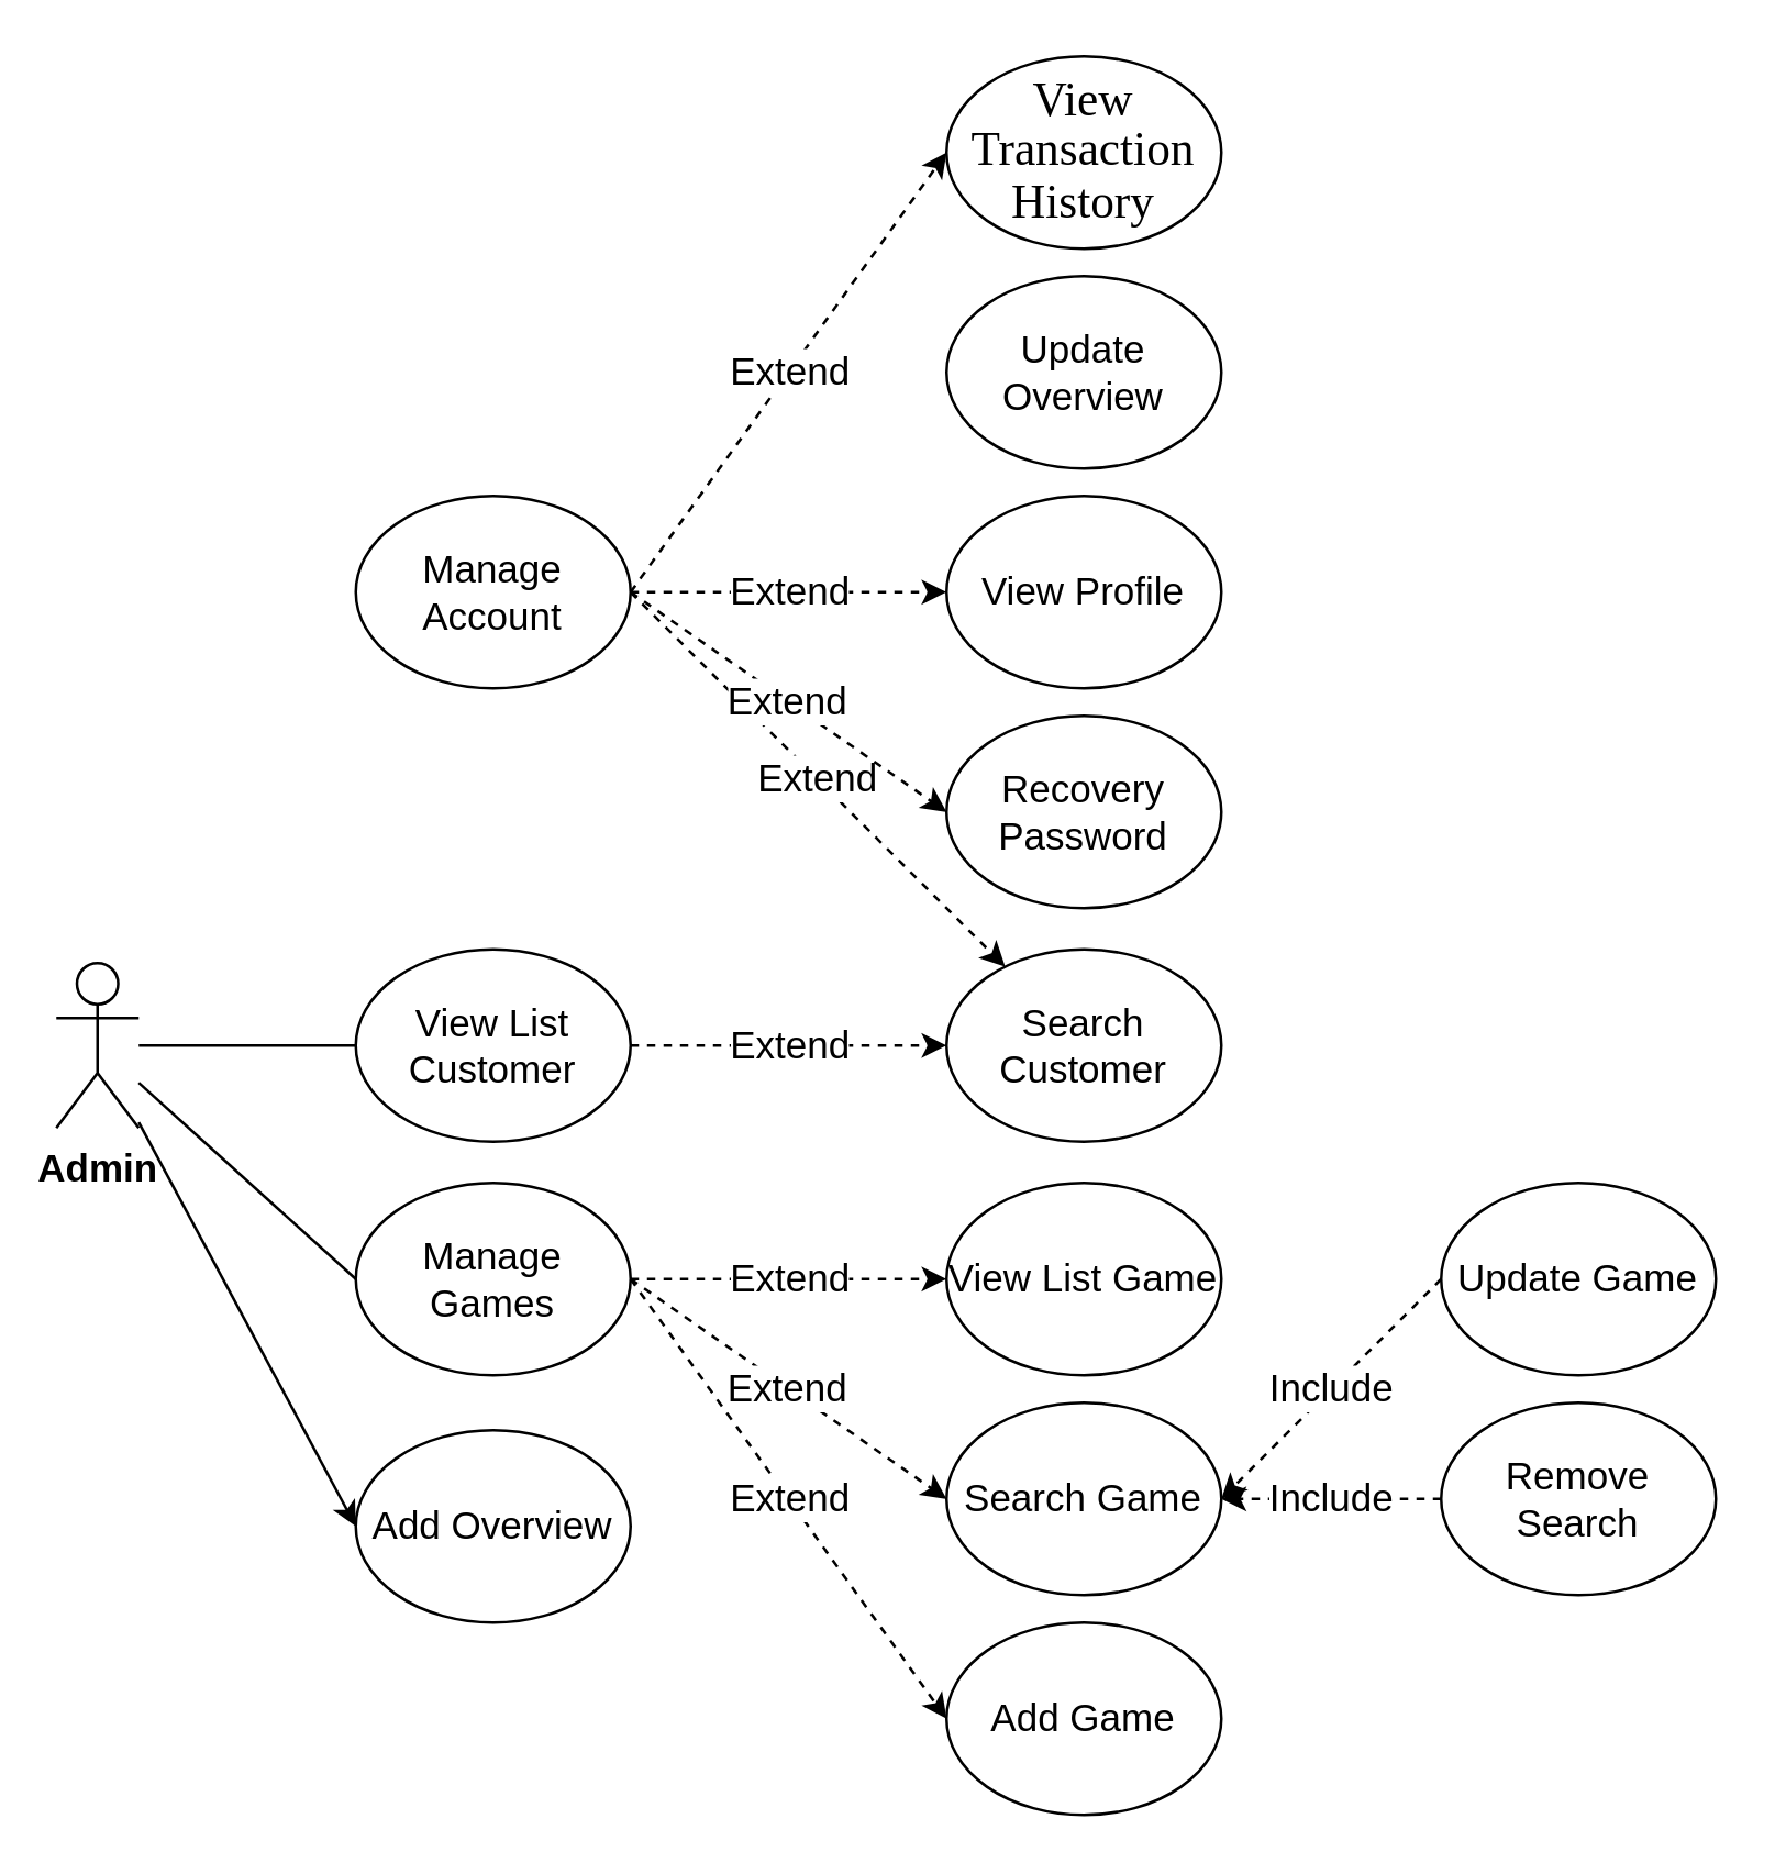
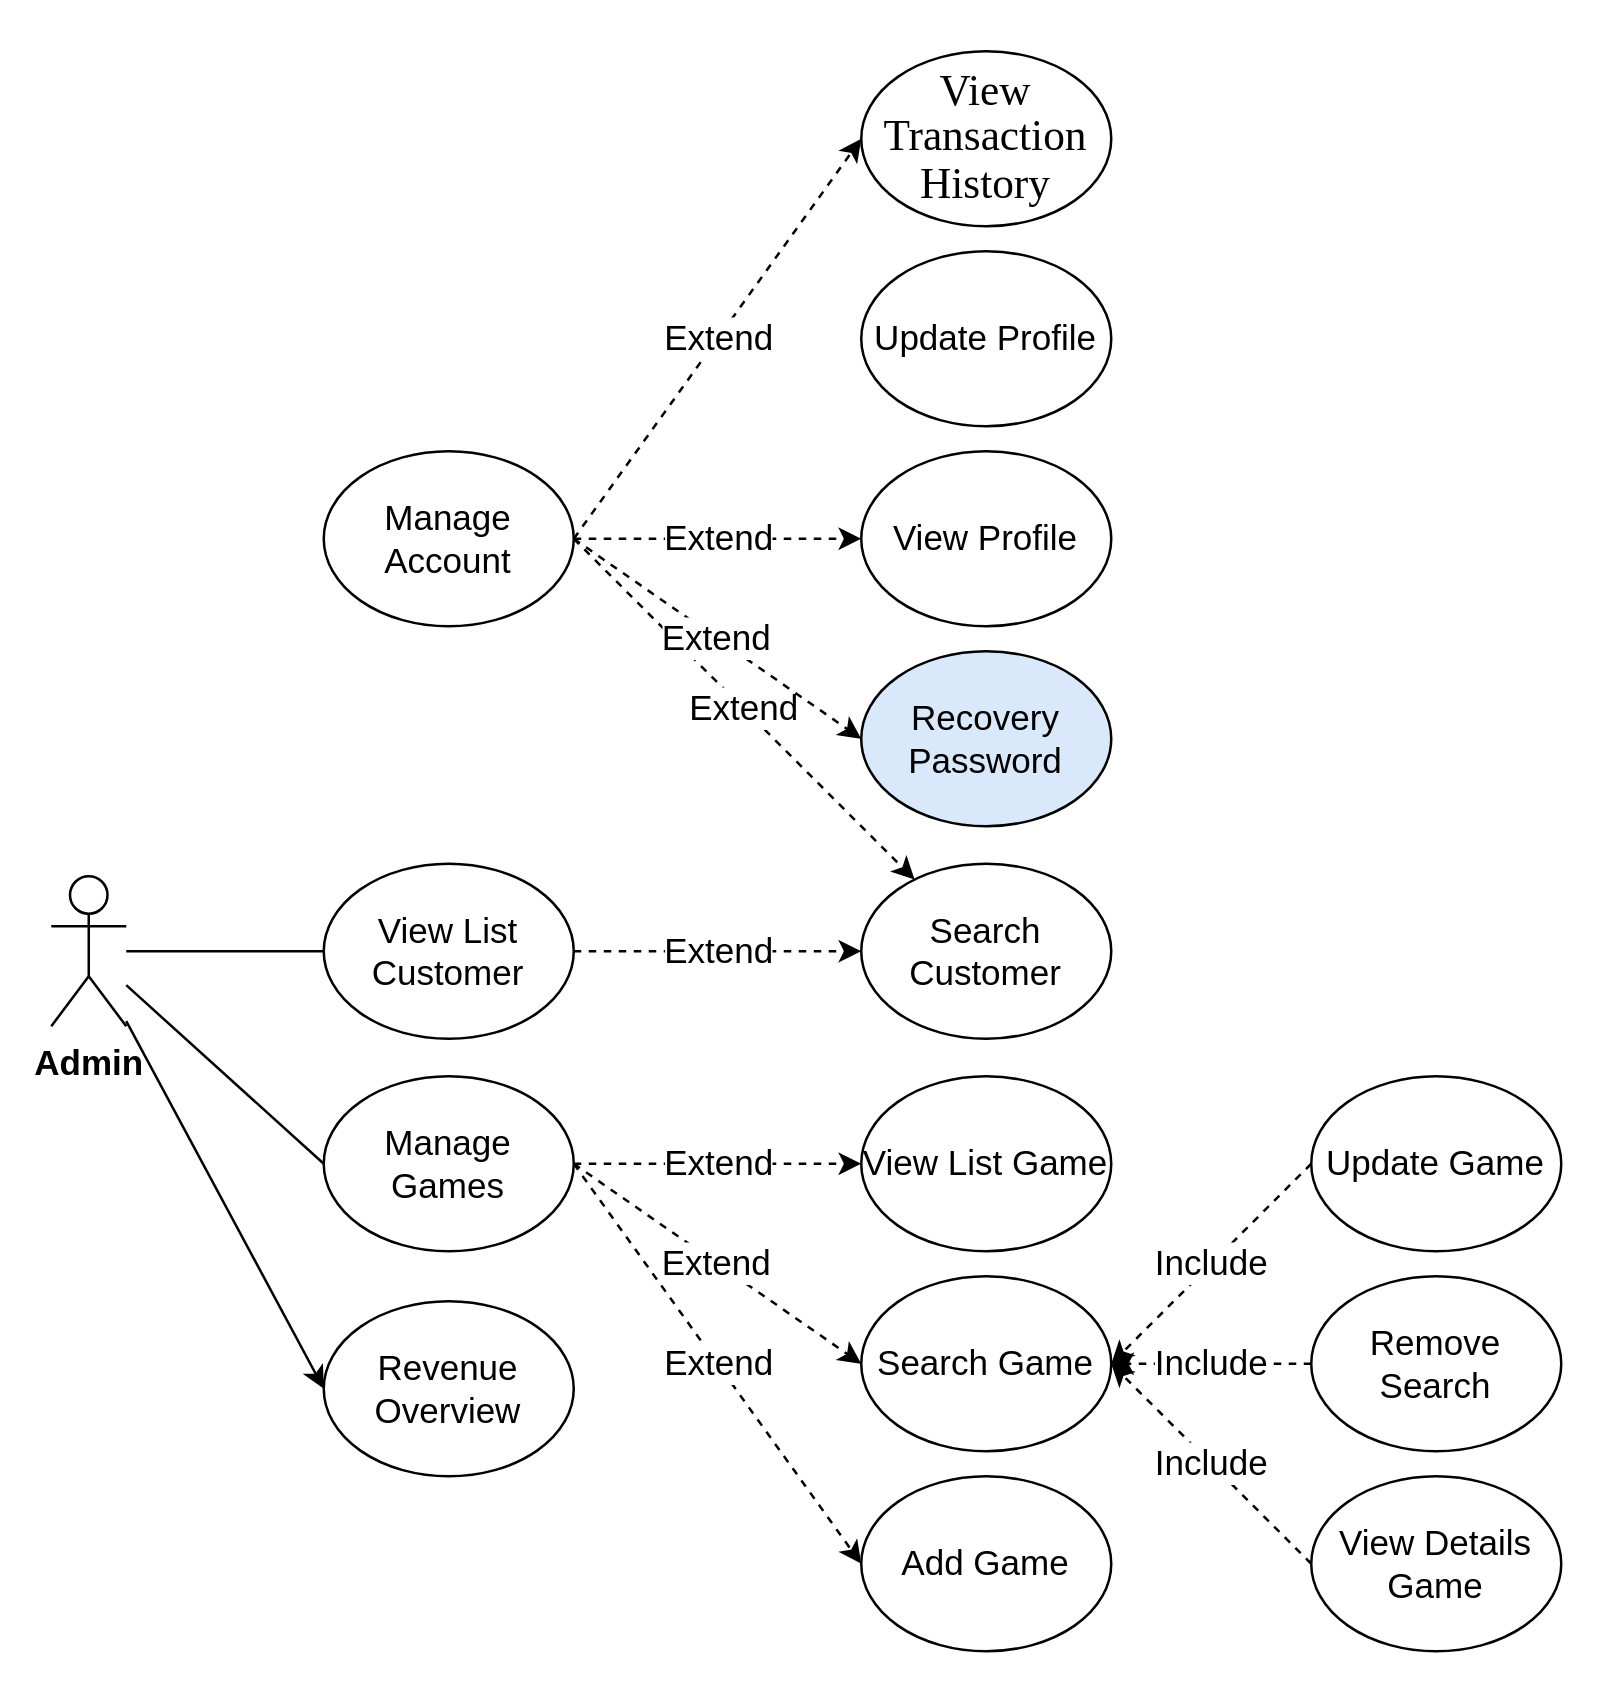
- <mxCell id="25" value="Update Overview" style="ellipse;whiteSpace=wrap;html=1;fontSize=14;" vertex="1" parent="1"><mxGeometry x="344" y="100" width="100" height="70" as="geometry" /></mxCell>
+ <mxCell id="25" value="Update Profile" style="ellipse;whiteSpace=wrap;html=1;fontSize=14;" vertex="1" parent="1"><mxGeometry x="344" y="100" width="100" height="70" as="geometry" /></mxCell>
- <mxCell id="27" value="Recovery Password" style="ellipse;whiteSpace=wrap;html=1;fontSize=14;" vertex="1" parent="1"><mxGeometry x="344" y="260" width="100" height="70" as="geometry" /></mxCell>
+ <mxCell id="27" value="Recovery Password" style="ellipse;whiteSpace=wrap;html=1;fontSize=14;fillColor=#dae8fc;" vertex="1" parent="1"><mxGeometry x="344" y="260" width="100" height="70" as="geometry" /></mxCell>
- <mxCell id="18" value="Add Overview" style="ellipse;whiteSpace=wrap;html=1;fontSize=14;" parent="1" vertex="1"><mxGeometry x="129" y="520" width="100" height="70" as="geometry" /></mxCell>
+ <mxCell id="18" value="Revenue Overview" style="ellipse;whiteSpace=wrap;html=1;fontSize=14;" parent="1" vertex="1"><mxGeometry x="129" y="520" width="100" height="70" as="geometry" /></mxCell>
+ <mxCell id="13" value="Include" style="endArrow=classic;html=1;rounded=0;fontSize=14;dashed=1;exitX=0;exitY=0.5;exitDx=0;exitDy=0;entryX=1;entryY=0.5;entryDx=0;entryDy=0;" parent="1" source="8" target="11" edge="1"><mxGeometry width="50" height="50" relative="1" as="geometry"><mxPoint x="144" y="720" as="sourcePoint" /><mxPoint x="234" y="820" as="targetPoint" /><Array as="points" /></mxGeometry></mxCell>
+ <mxCell id="8" value="View Details Game" style="ellipse;whiteSpace=wrap;html=1;fontSize=14;" parent="1" vertex="1"><mxGeometry x="524" y="590" width="100" height="70" as="geometry" /></mxCell>
